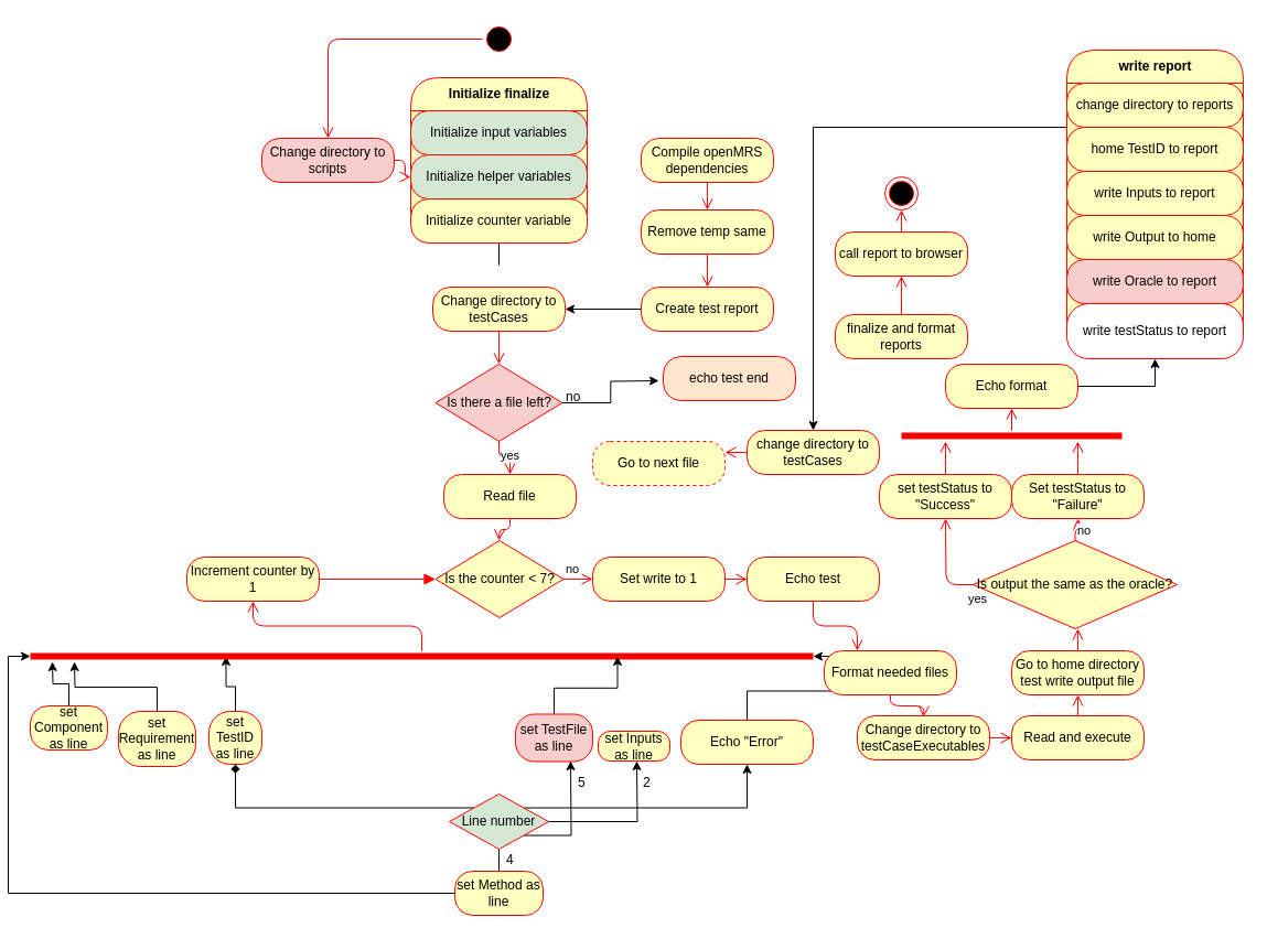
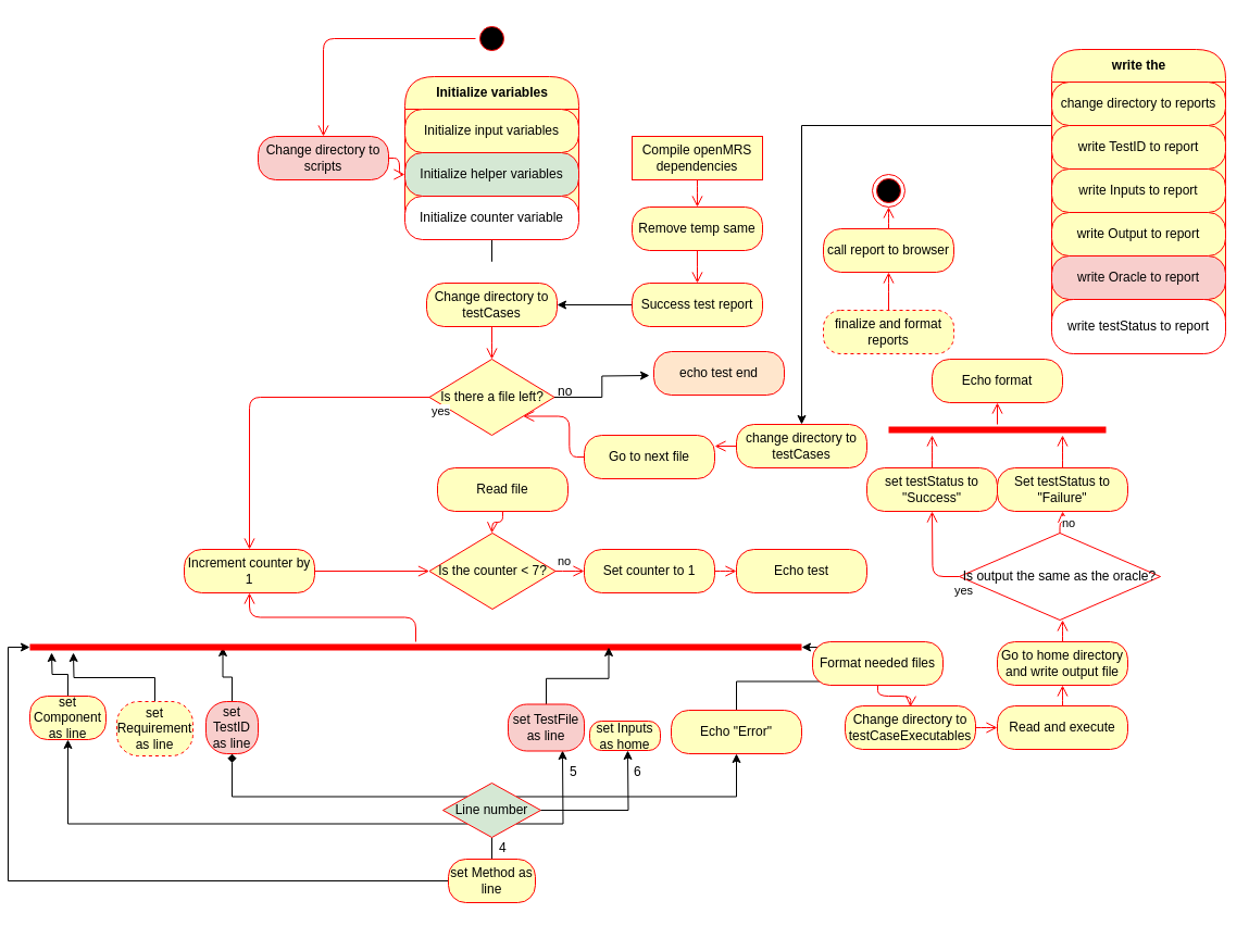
- <mxCell id="89" value="write report" style="swimlane;html=1;fontStyle=1;align=center;verticalAlign=middle;childLayout=stackLayout;horizontal=1;startSize=30;horizontalStack=0;resizeParent=0;resizeLast=1;container=0;fontColor=#000000;collapsible=0;rounded=1;arcSize=30;strokeColor=#ff0000;fillColor=#ffffc0;swimlaneFillColor=#ffffc0;" parent="1" vertex="1"><mxGeometry x="960" y="45" width="160" height="280" as="geometry" /></mxCell>
+ <mxCell id="89" value="write the" style="swimlane;html=1;fontStyle=1;align=center;verticalAlign=middle;childLayout=stackLayout;horizontal=1;startSize=30;horizontalStack=0;resizeParent=0;resizeLast=1;container=0;fontColor=#000000;collapsible=0;rounded=1;arcSize=30;strokeColor=#ff0000;fillColor=#ffffc0;swimlaneFillColor=#ffffc0;" parent="1" vertex="1"><mxGeometry x="960" y="45" width="160" height="280" as="geometry" /></mxCell>
- <mxCell id="5" value="Initialize finalize" style="swimlane;html=1;fontStyle=1;align=center;verticalAlign=middle;childLayout=stackLayout;horizontal=1;startSize=30;horizontalStack=0;resizeParent=0;resizeLast=1;container=0;fontColor=#000000;collapsible=0;rounded=1;arcSize=30;strokeColor=#ff0000;fillColor=#ffffc0;swimlaneFillColor=#ffffc0;" parent="1" vertex="1"><mxGeometry x="365" y="70" width="160" height="150" as="geometry" /></mxCell>
+ <mxCell id="5" value="Initialize variables" style="swimlane;html=1;fontStyle=1;align=center;verticalAlign=middle;childLayout=stackLayout;horizontal=1;startSize=30;horizontalStack=0;resizeParent=0;resizeLast=1;container=0;fontColor=#000000;collapsible=0;rounded=1;arcSize=30;strokeColor=#ff0000;fillColor=#ffffc0;swimlaneFillColor=#ffffc0;" parent="1" vertex="1"><mxGeometry x="365" y="70" width="160" height="150" as="geometry" /></mxCell>
- <mxCell id="7" value="Initialize input variables" style="rounded=1;whiteSpace=wrap;html=1;arcSize=40;fontColor=#000000;fillColor=#d5e8d4;strokeColor=#ff0000;" parent="5" vertex="1"><mxGeometry y="30" width="160" height="40" as="geometry" /></mxCell>
+ <mxCell id="7" value="Initialize input variables" style="rounded=1;whiteSpace=wrap;html=1;arcSize=40;fontColor=#000000;fillColor=#ffffc0;strokeColor=#ff0000;" parent="5" vertex="1"><mxGeometry y="30" width="160" height="40" as="geometry" /></mxCell>
- <mxCell id="91" value="home TestID to report" style="rounded=1;whiteSpace=wrap;html=1;arcSize=40;fontColor=#000000;fillColor=#ffffc0;strokeColor=#ff0000;" parent="89" vertex="1"><mxGeometry y="70" width="160" height="40" as="geometry" /></mxCell>
+ <mxCell id="91" value="write TestID to report" style="rounded=1;whiteSpace=wrap;html=1;arcSize=40;fontColor=#000000;fillColor=#ffffc0;strokeColor=#ff0000;" parent="89" vertex="1"><mxGeometry y="70" width="160" height="40" as="geometry" /></mxCell>
- <mxCell id="10" value="Compile openMRS dependencies" style="rounded=1;whiteSpace=wrap;html=1;arcSize=40;fontColor=#000000;fillColor=#ffffc0;strokeColor=#ff0000;" parent="1" vertex="1"><mxGeometry x="574" y="125" width="120" height="40" as="geometry" /></mxCell>
+ <mxCell id="10" value="Compile openMRS dependencies" style="whiteSpace=wrap;html=1;arcSize=40;fontColor=#000000;fillColor=#ffffc0;strokeColor=#ff0000;rounded=0;" parent="1" vertex="1"><mxGeometry x="574" y="125" width="120" height="40" as="geometry" /></mxCell>
- <mxCell id="9" value="Initialize counter variable" style="rounded=1;whiteSpace=wrap;html=1;arcSize=40;fontColor=#000000;fillColor=#ffffc0;strokeColor=#ff0000;" parent="5" vertex="1"><mxGeometry y="110" width="160" height="40" as="geometry" /></mxCell>
+ <mxCell id="9" value="Initialize counter variable" style="rounded=1;whiteSpace=wrap;html=1;arcSize=40;fontColor=#000000;fillColor=#ffffff;strokeColor=#ff0000;" parent="5" vertex="1"><mxGeometry y="110" width="160" height="40" as="geometry" /></mxCell>
- <mxCell id="93" value="write Output to home" style="rounded=1;whiteSpace=wrap;html=1;arcSize=40;fontColor=#000000;fillColor=#ffffc0;strokeColor=#ff0000;" parent="89" vertex="1"><mxGeometry y="150" width="160" height="40" as="geometry" /></mxCell>
+ <mxCell id="93" value="write Output to report" style="rounded=1;whiteSpace=wrap;html=1;arcSize=40;fontColor=#000000;fillColor=#ffffc0;strokeColor=#ff0000;" parent="89" vertex="1"><mxGeometry y="150" width="160" height="40" as="geometry" /></mxCell>
- <mxCell id="15" value="Create test report" style="rounded=1;whiteSpace=wrap;html=1;arcSize=40;fontColor=#000000;fillColor=#ffffc0;strokeColor=#ff0000;" parent="1" vertex="1"><mxGeometry x="574" y="260" width="120" height="40" as="geometry" /></mxCell>
+ <mxCell id="15" value="Success test report" style="rounded=1;whiteSpace=wrap;html=1;arcSize=40;fontColor=#000000;fillColor=#ffffc0;strokeColor=#ff0000;" parent="1" vertex="1"><mxGeometry x="574" y="260" width="120" height="40" as="geometry" /></mxCell>
- <mxCell id="83" value="finalize and format reports" style="rounded=1;whiteSpace=wrap;html=1;arcSize=40;fontColor=#000000;fillColor=#ffffc0;strokeColor=#ff0000;" parent="1" vertex="1"><mxGeometry x="750" y="285" width="120" height="40" as="geometry" /></mxCell>
+ <mxCell id="83" value="finalize and format reports" style="rounded=1;whiteSpace=wrap;html=1;arcSize=40;fontColor=#000000;fillColor=#ffffc0;strokeColor=#ff0000;dashed=1;" parent="1" vertex="1"><mxGeometry x="750" y="285" width="120" height="40" as="geometry" /></mxCell>
- <mxCell id="78" style="edgeStyle=orthogonalEdgeStyle;rounded=0;orthogonalLoop=1;jettySize=auto;html=1;exitX=1;exitY=0.5;exitDx=0;exitDy=0;entryX=0.5;entryY=1;entryDx=0;entryDy=0;" parent="1" source="79" target="95" edge="1"><mxGeometry relative="1" as="geometry" /></mxCell>
- <mxCell id="21" value="Is there a file left?" style="rhombus;whiteSpace=wrap;html=1;fillColor=#f8cecc;strokeColor=#ff0000;" parent="1" vertex="1"><mxGeometry x="387.5" y="330" width="115" height="70" as="geometry" /></mxCell>
+ <mxCell id="21" value="Is there a file left?" style="rhombus;whiteSpace=wrap;html=1;fillColor=#ffffc0;strokeColor=#ff0000;" parent="1" vertex="1"><mxGeometry x="387.5" y="330" width="115" height="70" as="geometry" /></mxCell>
+ <mxCell id="58" value="" style="edgeStyle=orthogonalEdgeStyle;html=1;verticalAlign=bottom;endArrow=open;endSize=8;strokeColor=#ff0000;entryX=1;entryY=1;entryDx=0;entryDy=0;" parent="1" source="57" target="21" edge="1"><mxGeometry relative="1" as="geometry"><mxPoint x="510" y="390" as="targetPoint" /></mxGeometry></mxCell>
- <mxCell id="22" value="yes" style="edgeStyle=orthogonalEdgeStyle;html=1;align=left;verticalAlign=top;endArrow=open;endSize=8;strokeColor=#ff0000;entryX=0.5;entryY=0;entryDx=0;entryDy=0;" parent="1" source="21" target="23" edge="1"><mxGeometry x="-1" relative="1" as="geometry"><mxPoint x="445" y="420" as="targetPoint" /></mxGeometry></mxCell>
+ <mxCell id="22" value="yes" style="edgeStyle=orthogonalEdgeStyle;html=1;align=left;verticalAlign=top;endArrow=open;endSize=8;strokeColor=#ff0000;" parent="1" source="21" target="48" edge="1"><mxGeometry x="-1" relative="1" as="geometry"><mxPoint x="445" y="420" as="targetPoint" /></mxGeometry></mxCell>
- <mxCell id="57" value="Go to next file" style="rounded=1;whiteSpace=wrap;html=1;arcSize=40;fontColor=#000000;fillColor=#ffffc0;strokeColor=#ff0000;dashed=1;" parent="1" vertex="1"><mxGeometry x="530" y="400" width="120" height="40" as="geometry" /></mxCell>
+ <mxCell id="57" value="Go to next file" style="rounded=1;whiteSpace=wrap;html=1;arcSize=40;fontColor=#000000;fillColor=#ffffc0;strokeColor=#ff0000;" parent="1" vertex="1"><mxGeometry x="530" y="400" width="120" height="40" as="geometry" /></mxCell>
- <mxCell id="49" value="" style="edgeStyle=orthogonalEdgeStyle;html=1;verticalAlign=bottom;endArrow=block;endSize=8;strokeColor=#ff0000;entryX=0;entryY=0.5;entryDx=0;entryDy=0;" parent="1" source="48" target="25" edge="1"><mxGeometry relative="1" as="geometry"><mxPoint x="264" y="400" as="targetPoint" /></mxGeometry></mxCell>
+ <mxCell id="49" value="" style="edgeStyle=orthogonalEdgeStyle;html=1;verticalAlign=bottom;endArrow=open;endSize=8;strokeColor=#ff0000;entryX=0;entryY=0.5;entryDx=0;entryDy=0;" parent="1" source="48" target="25" edge="1"><mxGeometry relative="1" as="geometry"><mxPoint x="264" y="400" as="targetPoint" /></mxGeometry></mxCell>
- <mxCell id="55" value="Set write to 1" style="rounded=1;whiteSpace=wrap;html=1;arcSize=40;fontColor=#000000;fillColor=#ffffc0;strokeColor=#ff0000;" parent="1" vertex="1"><mxGeometry x="530" y="505" width="120" height="40" as="geometry" /></mxCell>
+ <mxCell id="55" value="Set counter to 1" style="rounded=1;whiteSpace=wrap;html=1;arcSize=40;fontColor=#000000;fillColor=#ffffc0;strokeColor=#ff0000;" parent="1" vertex="1"><mxGeometry x="530" y="505" width="120" height="40" as="geometry" /></mxCell>
- <mxCell id="69" value="Is output the same as the oracle?" style="rhombus;whiteSpace=wrap;html=1;fillColor=#ffffc0;strokeColor=#ff0000;" parent="1" vertex="1"><mxGeometry x="875" y="490" width="185" height="80" as="geometry" /></mxCell>
+ <mxCell id="69" value="Is output the same as the oracle?" style="rhombus;whiteSpace=wrap;html=1;fillColor=#ffffff;strokeColor=#ff0000;" parent="1" vertex="1"><mxGeometry x="875" y="490" width="185" height="80" as="geometry" /></mxCell>
- <mxCell id="60" value="" style="edgeStyle=orthogonalEdgeStyle;html=1;verticalAlign=bottom;endArrow=open;endSize=8;strokeColor=#ff0000;entryX=0.25;entryY=0;entryDx=0;entryDy=0;" parent="1" source="59" target="61" edge="1"><mxGeometry relative="1" as="geometry"><mxPoint x="810" y="525" as="targetPoint" /></mxGeometry></mxCell>
- <mxCell id="67" value="Go to home directory test write output file" style="rounded=1;whiteSpace=wrap;html=1;arcSize=40;fontColor=#000000;fillColor=#ffffc0;strokeColor=#ff0000;" parent="1" vertex="1"><mxGeometry x="910" y="590" width="120" height="40" as="geometry" /></mxCell>
+ <mxCell id="67" value="Go to home directory and write output file" style="rounded=1;whiteSpace=wrap;html=1;arcSize=40;fontColor=#000000;fillColor=#ffffc0;strokeColor=#ff0000;" parent="1" vertex="1"><mxGeometry x="910" y="590" width="120" height="40" as="geometry" /></mxCell>
- <mxCell id="36" value="set TestID as line" style="rounded=1;whiteSpace=wrap;html=1;arcSize=40;fontColor=#000000;fillColor=#ffffc0;strokeColor=#ff0000;" parent="1" vertex="1"><mxGeometry x="182" y="645" width="48" height="48" as="geometry" /></mxCell>
+ <mxCell id="36" value="set TestID as line" style="rounded=1;whiteSpace=wrap;html=1;arcSize=40;fontColor=#000000;fillColor=#f8cecc;strokeColor=#ff0000;" parent="1" vertex="1"><mxGeometry x="182" y="645" width="48" height="48" as="geometry" /></mxCell>
- <mxCell id="43" value="set Requirement as line" style="rounded=1;whiteSpace=wrap;html=1;arcSize=40;fontColor=#000000;fillColor=#ffffc0;strokeColor=#ff0000;" parent="1" vertex="1"><mxGeometry x="100" y="645" width="70" height="50" as="geometry" /></mxCell>
+ <mxCell id="43" value="set Requirement as line" style="rounded=1;whiteSpace=wrap;html=1;arcSize=40;fontColor=#000000;fillColor=#ffffc0;strokeColor=#ff0000;dashed=1;" parent="1" vertex="1"><mxGeometry x="100" y="645" width="70" height="50" as="geometry" /></mxCell>
- <mxCell id="52" value="set Inputs as line" style="rounded=1;whiteSpace=wrap;html=1;arcSize=40;fontColor=#000000;fillColor=#ffffc0;strokeColor=#ff0000;" parent="1" vertex="1"><mxGeometry x="535" y="663" width="65" height="27" as="geometry" /></mxCell>
+ <mxCell id="52" value="set Inputs as home" style="rounded=1;whiteSpace=wrap;html=1;arcSize=40;fontColor=#000000;fillColor=#ffffc0;strokeColor=#ff0000;" parent="1" vertex="1"><mxGeometry x="535" y="663" width="65" height="27" as="geometry" /></mxCell>
- <mxCell id="37" value="2" style="text;html=1;resizable=0;points=[];autosize=1;align=left;verticalAlign=top;spacingTop=-4;" parent="1" vertex="1"><mxGeometry x="574" y="700" width="20" height="20" as="geometry" /></mxCell>
+ <mxCell id="37" value="6" style="text;html=1;resizable=0;points=[];autosize=1;align=left;verticalAlign=top;spacingTop=-4;" parent="1" vertex="1"><mxGeometry x="574" y="700" width="20" height="20" as="geometry" /></mxCell>
+ <mxCell id="28" style="edgeStyle=orthogonalEdgeStyle;rounded=0;orthogonalLoop=1;jettySize=auto;html=1;exitX=0;exitY=1;exitDx=0;exitDy=0;entryX=0.5;entryY=1;entryDx=0;entryDy=0;" parent="1" source="32" target="47" edge="1"><mxGeometry relative="1" as="geometry"><mxPoint x="210" y="680" as="targetPoint" /></mxGeometry></mxCell>
